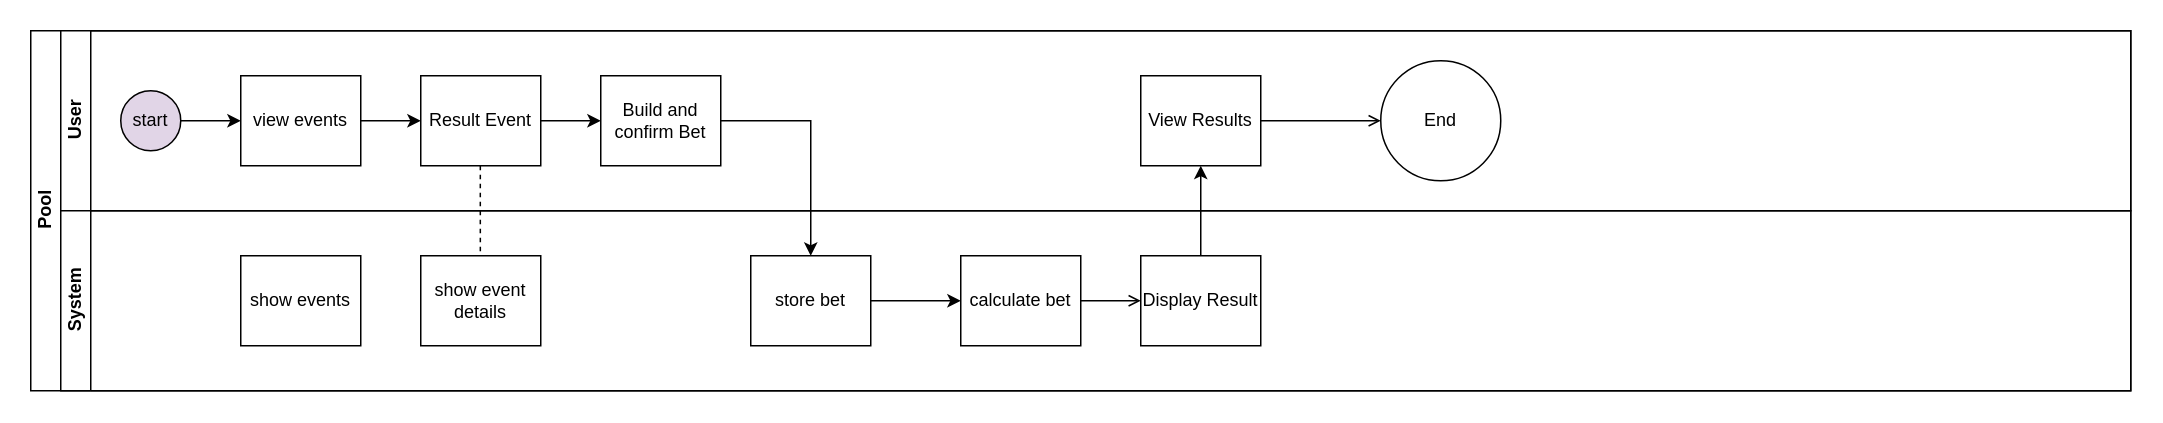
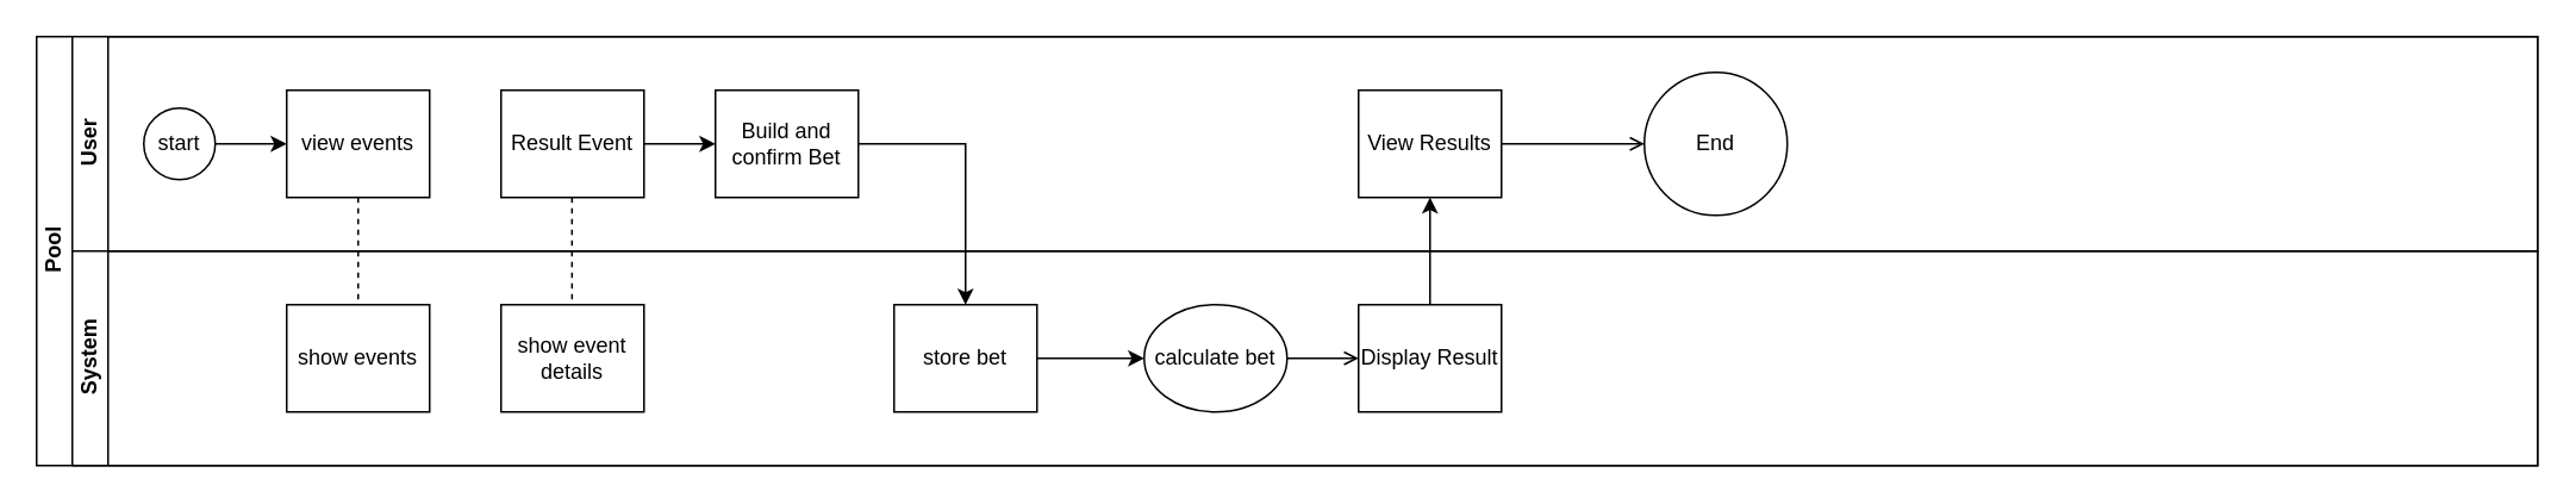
- <mxCell id="6" value="start" style="ellipse;whiteSpace=wrap;html=1;fillColor=#e1d5e7;" parent="4" vertex="1"><mxGeometry x="40" y="40" width="40" height="40" as="geometry" /></mxCell>
+ <mxCell id="6" value="start" style="ellipse;whiteSpace=wrap;html=1;" parent="4" vertex="1"><mxGeometry x="40" y="40" width="40" height="40" as="geometry" /></mxCell>
- <mxCell id="7" value="" style="edgeStyle=orthogonalEdgeStyle;rounded=0;orthogonalLoop=1;jettySize=auto;html=1;" edge="1" parent="4" source="8" target="10"><mxGeometry relative="1" as="geometry" /></mxCell>
+ <mxCell id="3" value="" style="edgeStyle=orthogonalEdgeStyle;rounded=0;orthogonalLoop=1;jettySize=auto;html=1;dashed=1;endArrow=none;endFill=0;" parent="2" source="8" target="17" edge="1"><mxGeometry relative="1" as="geometry" /></mxCell>
- <mxCell id="22" value="calculate bet" style="rounded=0;whiteSpace=wrap;html=1;fontFamily=Helvetica;fontSize=12;fontColor=#000000;align=center;" vertex="1" parent="16"><mxGeometry x="600" y="30" width="80" height="60" as="geometry" /></mxCell>
+ <mxCell id="22" value="calculate bet" style="ellipse;whiteSpace=wrap;html=1;fontFamily=Helvetica;fontSize=12;fontColor=#000000;align=center;" vertex="1" parent="16"><mxGeometry x="600" y="30" width="80" height="60" as="geometry" /></mxCell>
